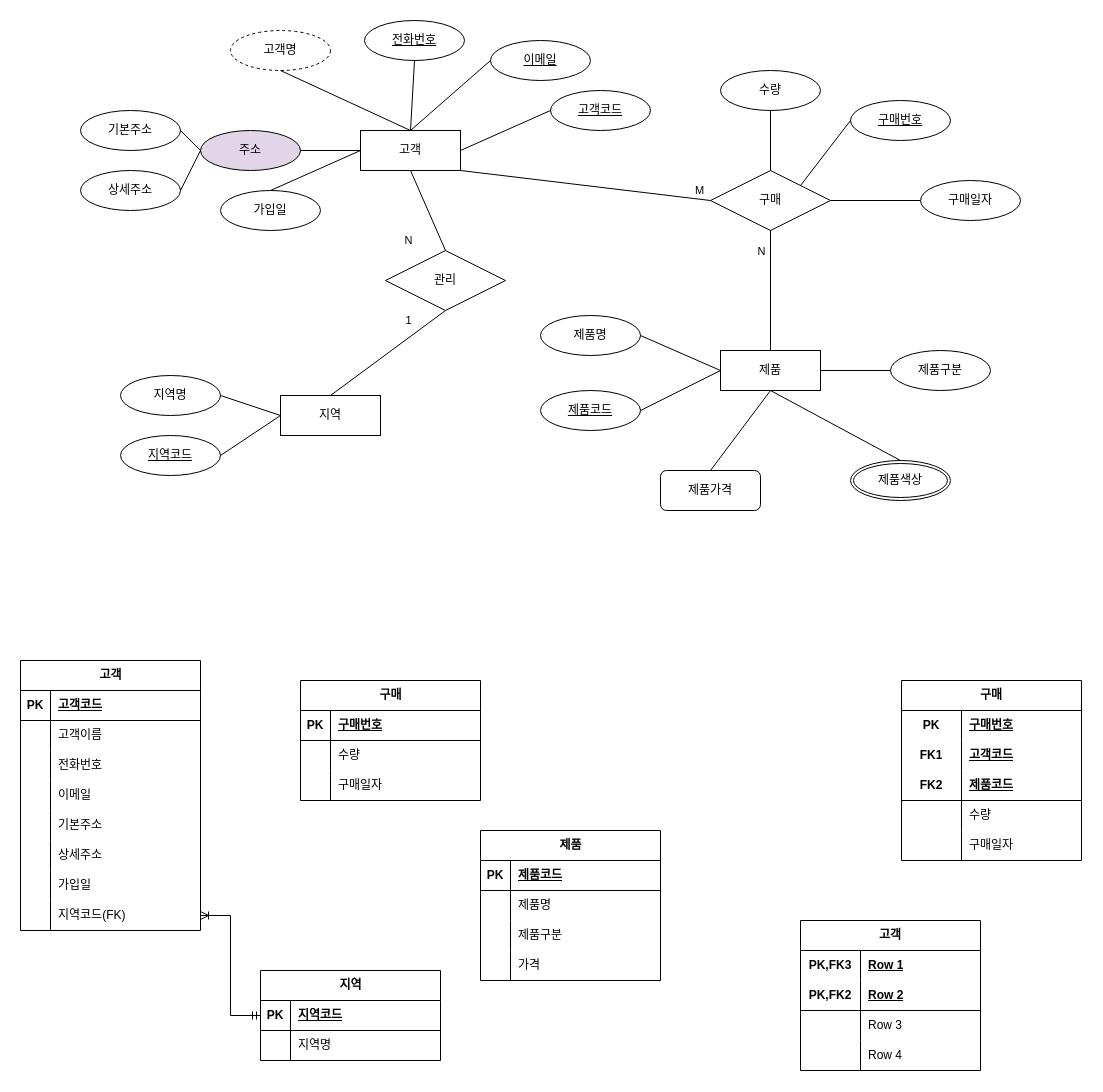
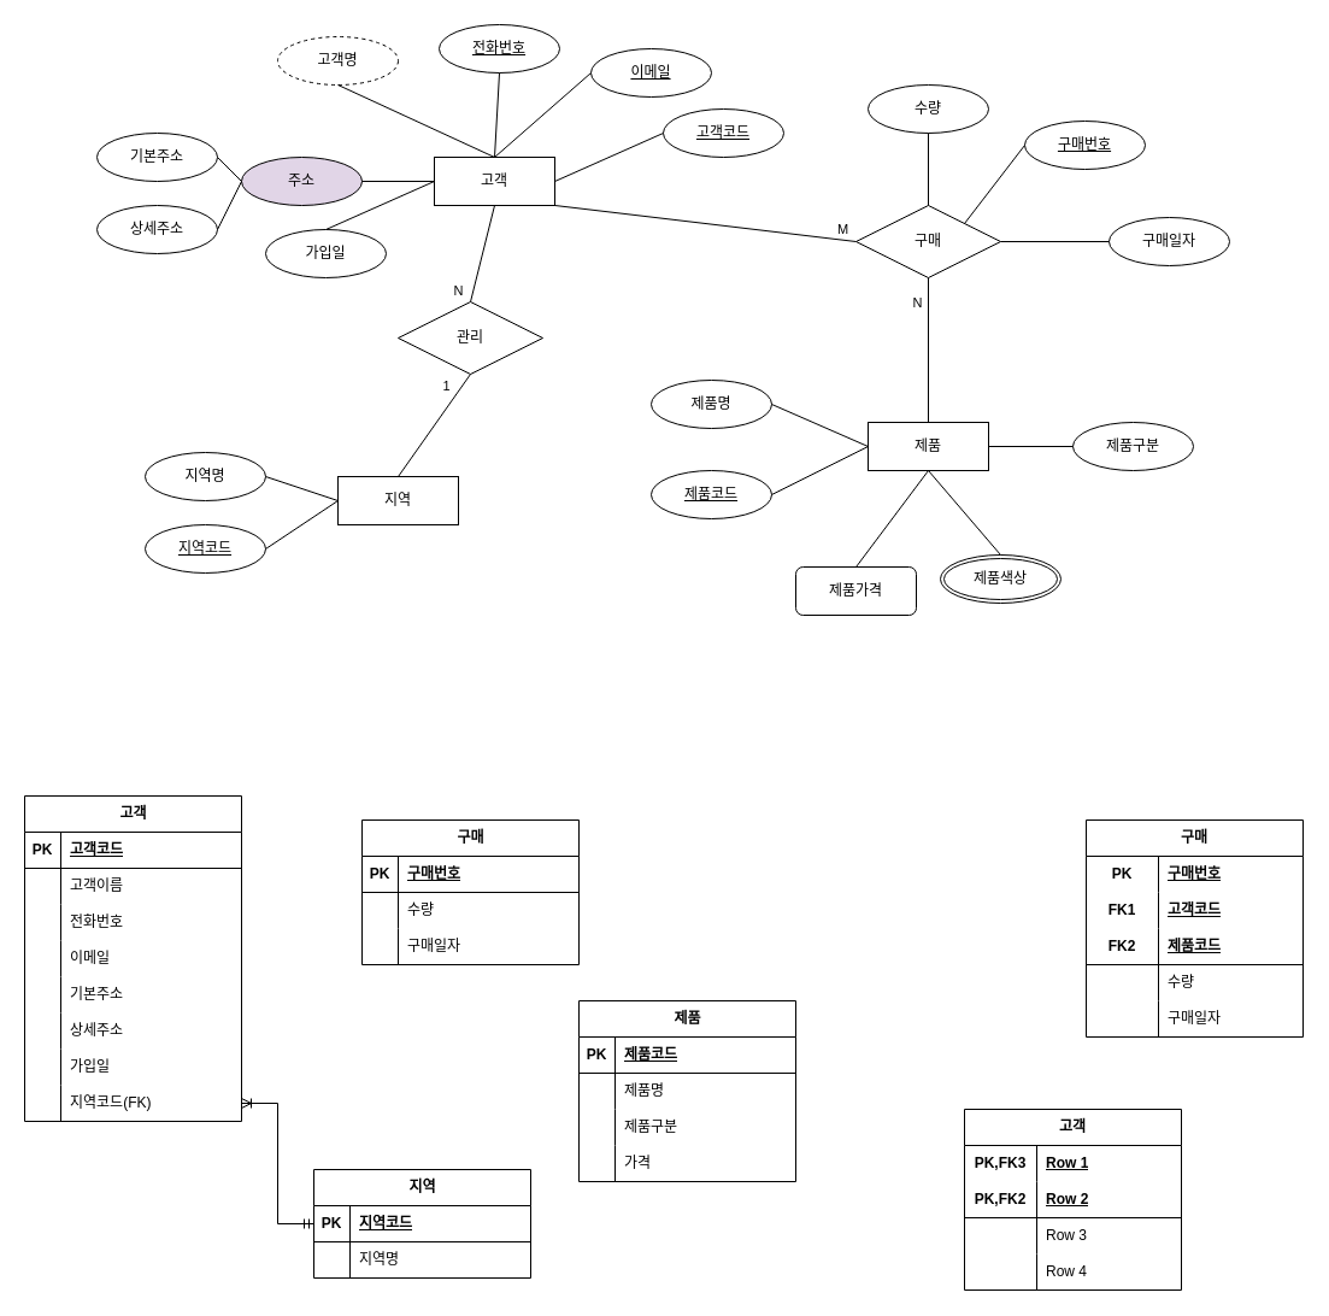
- <mxCell id="35" value="관리" style="shape=rhombus;perimeter=rhombusPerimeter;whiteSpace=wrap;html=1;align=center;" parent="1" vertex="1"><mxGeometry x="385" y="250" width="120" height="60" as="geometry" /></mxCell>
+ <mxCell id="35" value="관리" style="shape=rhombus;perimeter=rhombusPerimeter;whiteSpace=wrap;html=1;align=center;" parent="1" vertex="1"><mxGeometry x="330" y="250" width="120" height="60" as="geometry" /></mxCell>
- <mxCell id="31" value="제품색상" style="ellipse;shape=doubleEllipse;margin=3;whiteSpace=wrap;html=1;align=center;" parent="1" vertex="1"><mxGeometry x="850" y="460" width="100" height="40" as="geometry" /></mxCell>
+ <mxCell id="31" value="제품색상" style="ellipse;shape=doubleEllipse;margin=3;whiteSpace=wrap;html=1;align=center;" parent="1" vertex="1"><mxGeometry x="780" y="460" width="100" height="40" as="geometry" /></mxCell>
